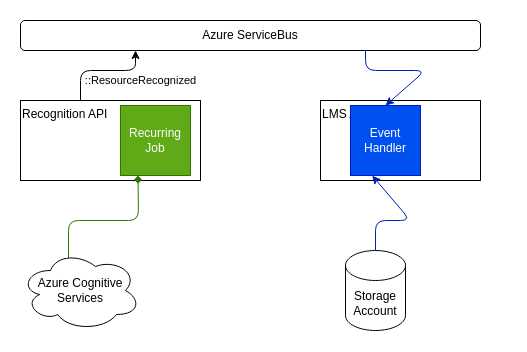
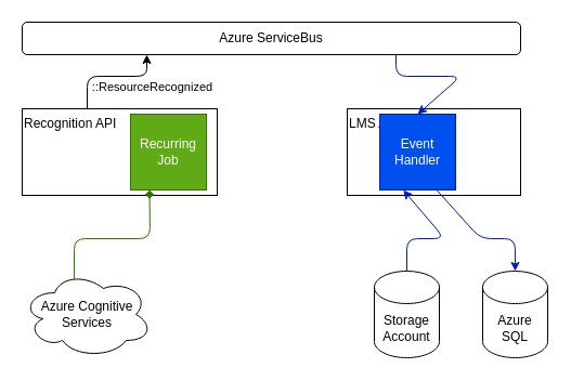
+ <mxCell id="11" value="" style="endArrow=classic;html=1;fillColor=#0050ef;strokeColor=#001DBC;entryX=0.5;entryY=0;entryDx=0;entryDy=0;entryPerimeter=0;exitX=0.75;exitY=1;exitDx=0;exitDy=0;" edge="1" parent="1" source="9" target="3"><mxGeometry width="50" height="50" relative="1" as="geometry"><mxPoint x="240" y="230" as="sourcePoint" /><mxPoint x="290" y="180" as="targetPoint" /><Array as="points"><mxPoint x="443" y="220" /><mxPoint x="475" y="220" /></Array></mxGeometry></mxCell>
+ <mxCell id="3" value="Azure SQL" style="shape=cylinder3;whiteSpace=wrap;html=1;boundedLbl=1;backgroundOutline=1;size=15;" vertex="1" parent="1"><mxGeometry x="445" y="250" width="60" height="80" as="geometry" /></mxCell>
